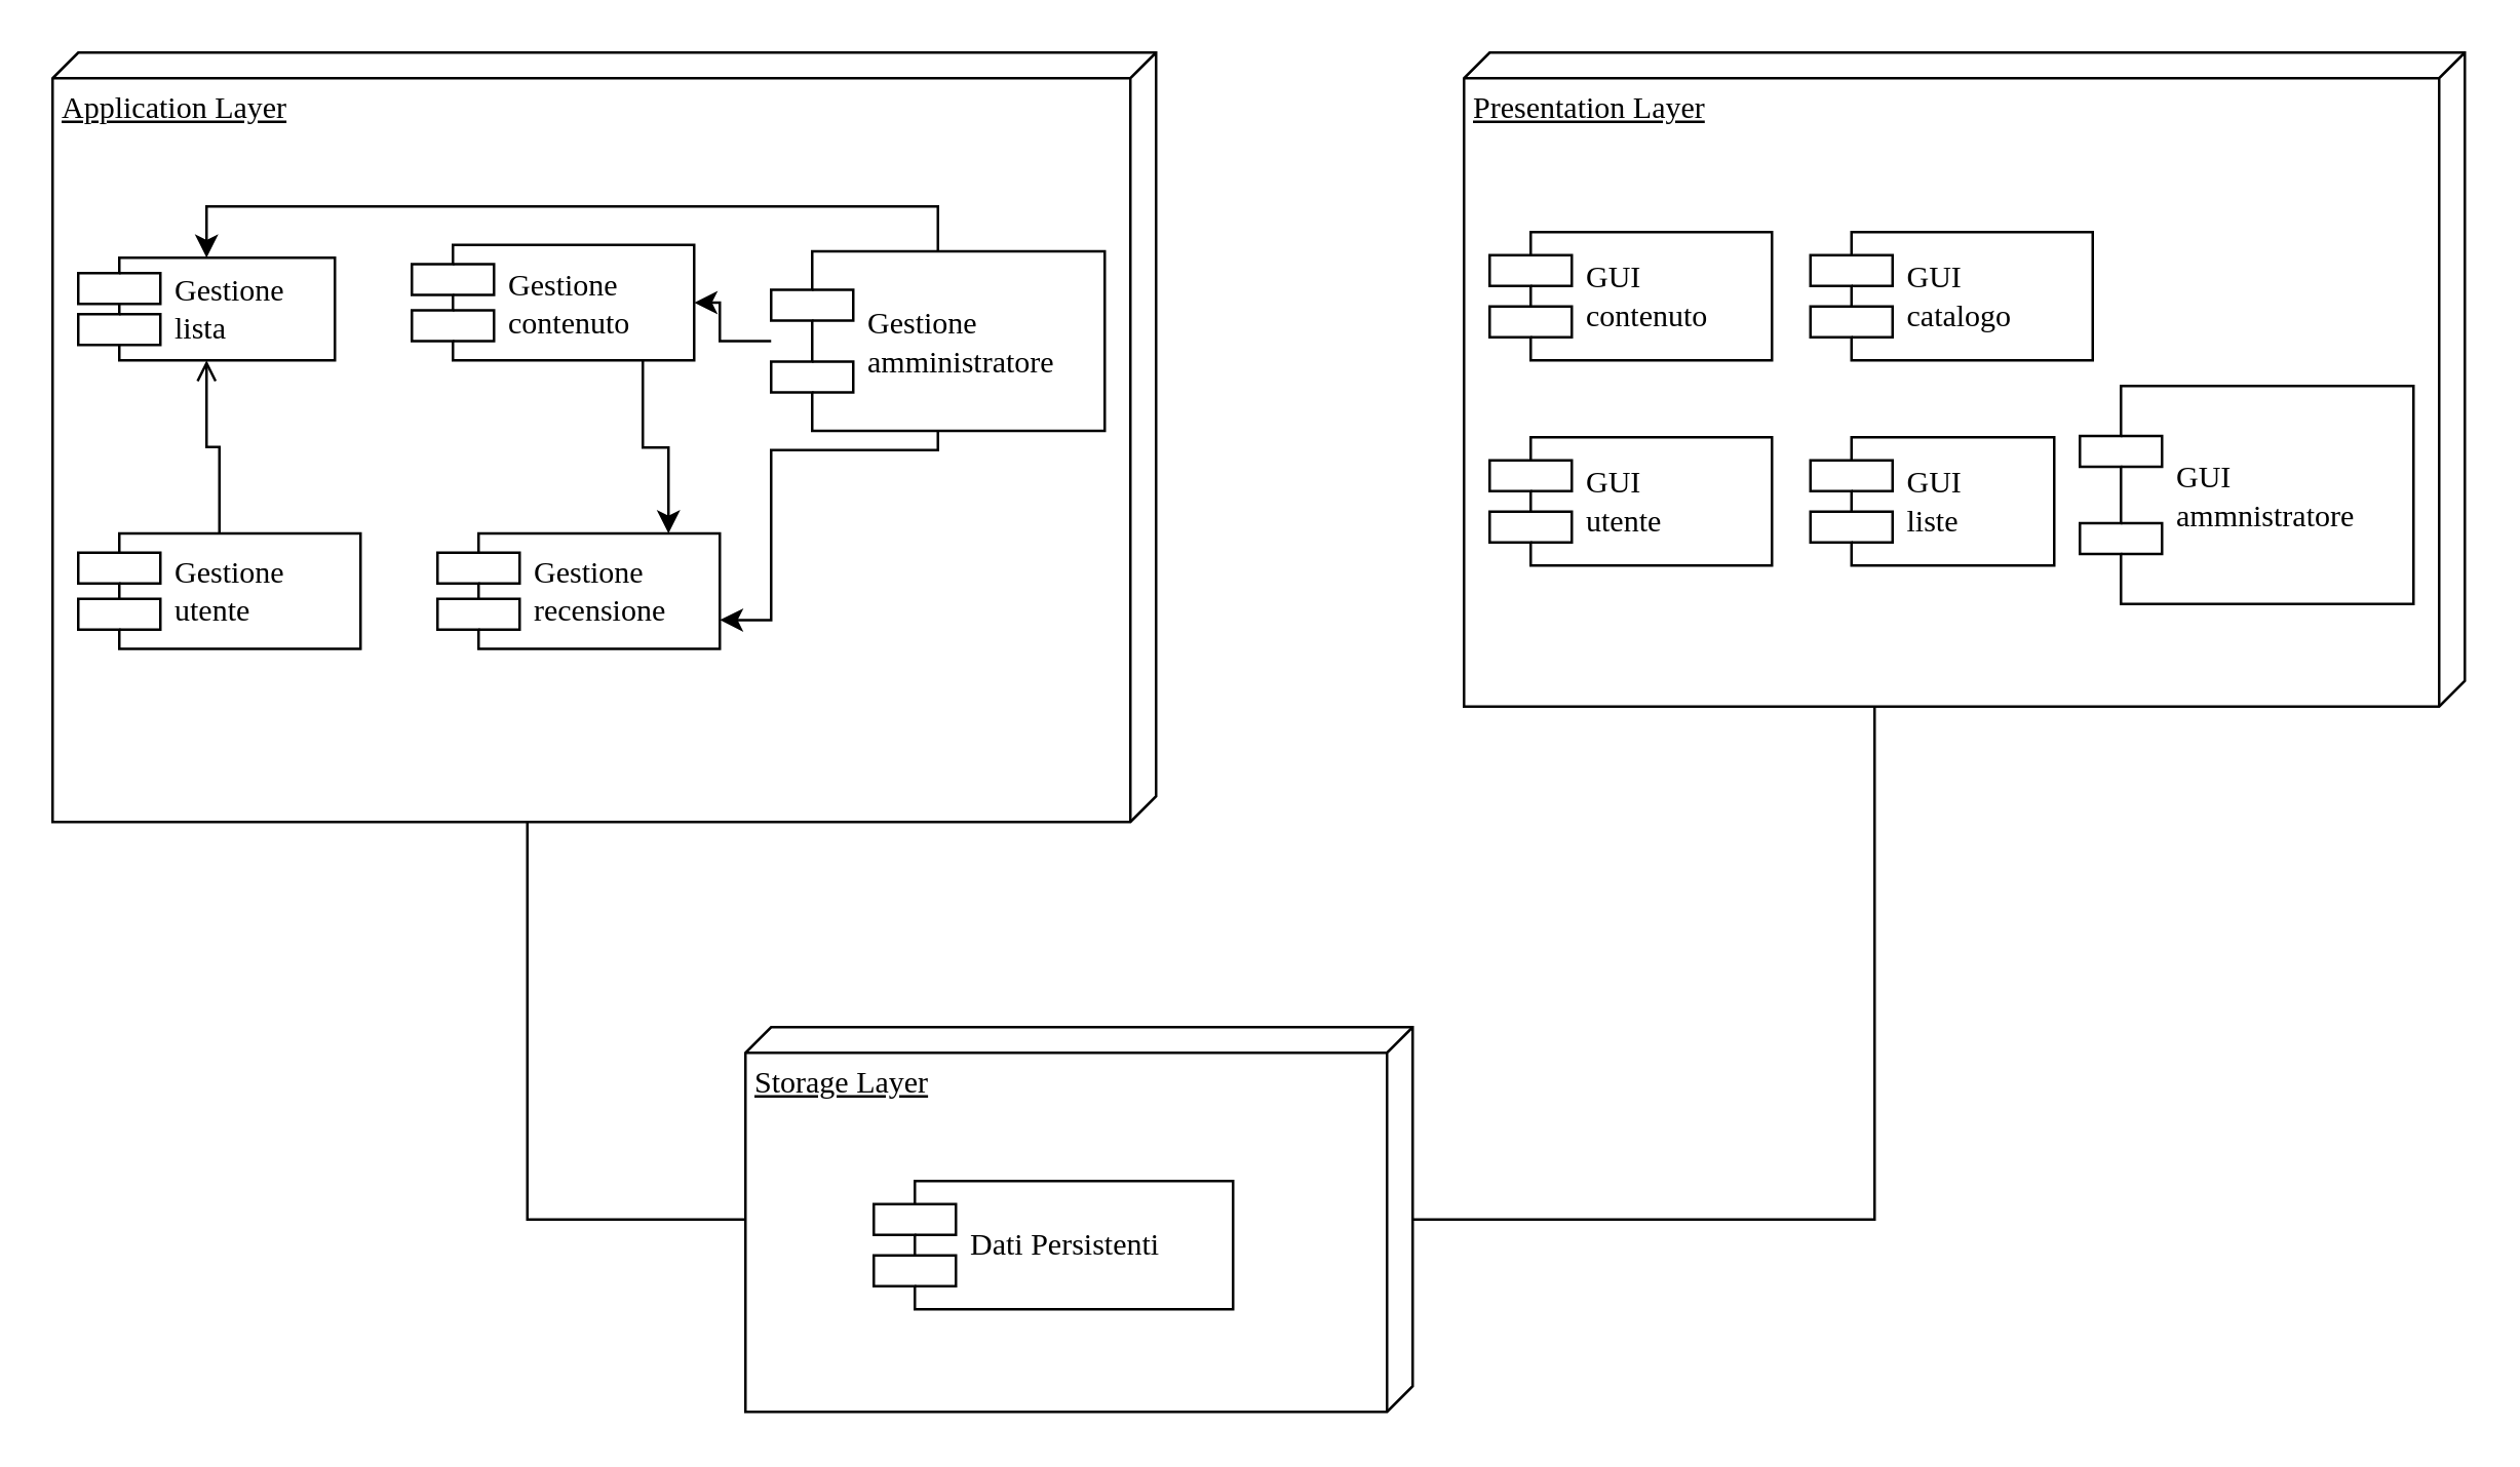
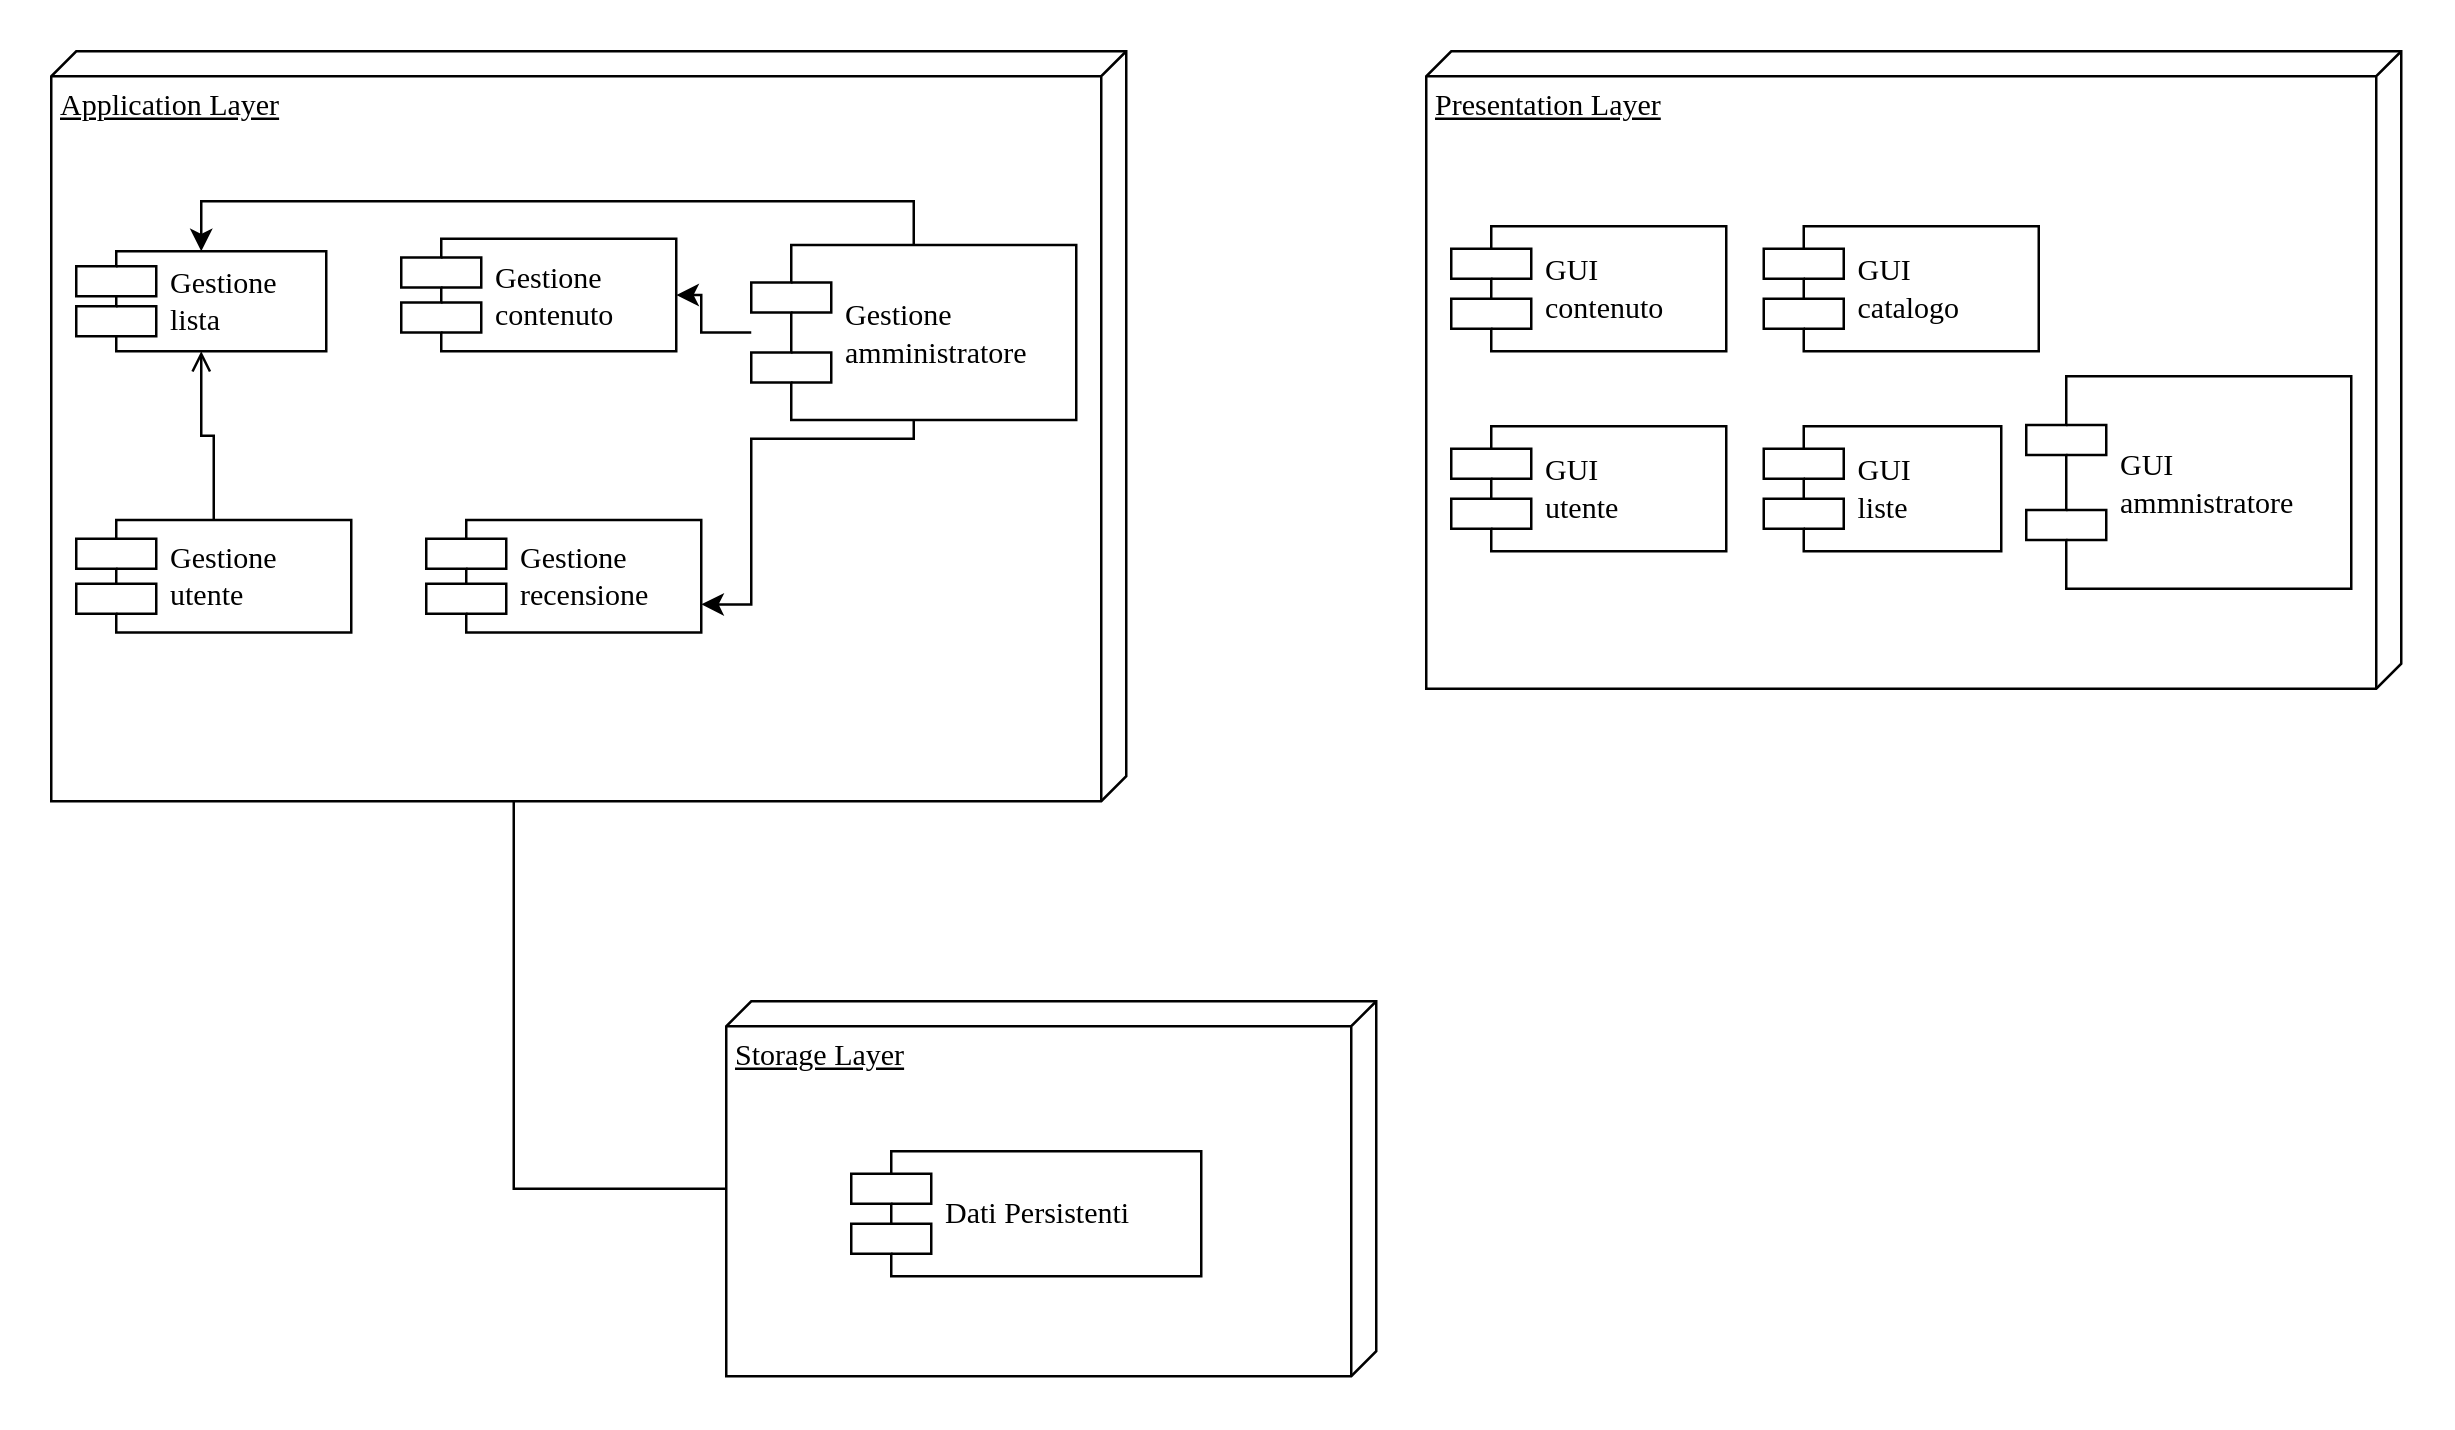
- <mxCell id="13" value="" style="edgeStyle=orthogonalEdgeStyle;rounded=0;orthogonalLoop=1;jettySize=auto;html=1;" edge="1" parent="1" source="14" target="5"><mxGeometry relative="1" as="geometry"><Array as="points"><mxPoint x="250" y="174" /><mxPoint x="260" y="174" /></Array></mxGeometry></mxCell>
- <mxCell id="8" style="edgeStyle=orthogonalEdgeStyle;rounded=0;html=1;labelBackgroundColor=none;startArrow=none;startFill=0;startSize=8;endArrow=none;endFill=0;endSize=16;fontFamily=Verdana;fontSize=12;" parent="1" source="4" target="3" edge="1"><mxGeometry relative="1" as="geometry"><Array as="points"><mxPoint x="730" y="475" /></Array></mxGeometry></mxCell>
